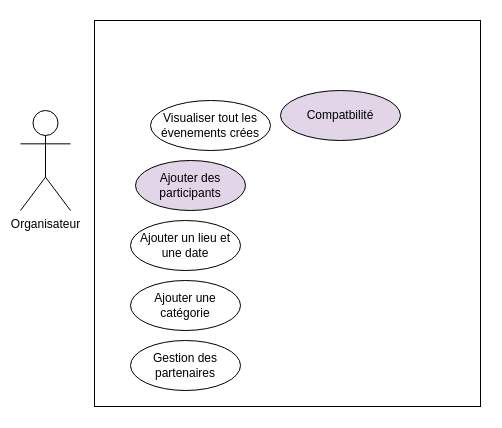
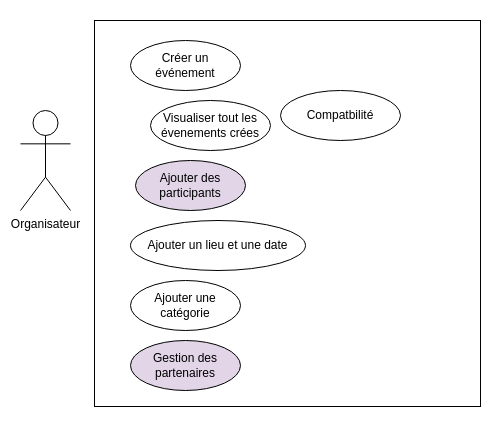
+ <mxCell id="4" value="Créer un événement" style="ellipse;whiteSpace=wrap;html=1;" vertex="1" parent="1"><mxGeometry x="130" y="40" width="110" height="50" as="geometry" /></mxCell>
- <mxCell id="10" value="Compatbilité" style="ellipse;whiteSpace=wrap;html=1;align=center;fillColor=#e1d5e7;" vertex="1" parent="1"><mxGeometry x="280" y="90" width="120" height="50" as="geometry" /></mxCell>
+ <mxCell id="10" value="Compatbilité" style="ellipse;whiteSpace=wrap;html=1;align=center;" vertex="1" parent="1"><mxGeometry x="280" y="90" width="120" height="50" as="geometry" /></mxCell>
- <mxCell id="7" value="Ajouter un lieu et une date" style="ellipse;whiteSpace=wrap;html=1;" vertex="1" parent="1"><mxGeometry x="130" y="220" width="110" height="50" as="geometry" /></mxCell>
+ <mxCell id="7" value="Ajouter un lieu et une date" style="ellipse;whiteSpace=wrap;html=1;" vertex="1" parent="1"><mxGeometry x="130" y="220" width="175" height="50" as="geometry" /></mxCell>
- <mxCell id="9" value="Gestion des partenaires" style="ellipse;whiteSpace=wrap;html=1;" vertex="1" parent="1"><mxGeometry x="130" y="340" width="110" height="50" as="geometry" /></mxCell>
+ <mxCell id="9" value="Gestion des partenaires" style="ellipse;whiteSpace=wrap;html=1;fillColor=#e1d5e7;" vertex="1" parent="1"><mxGeometry x="130" y="340" width="110" height="50" as="geometry" /></mxCell>
